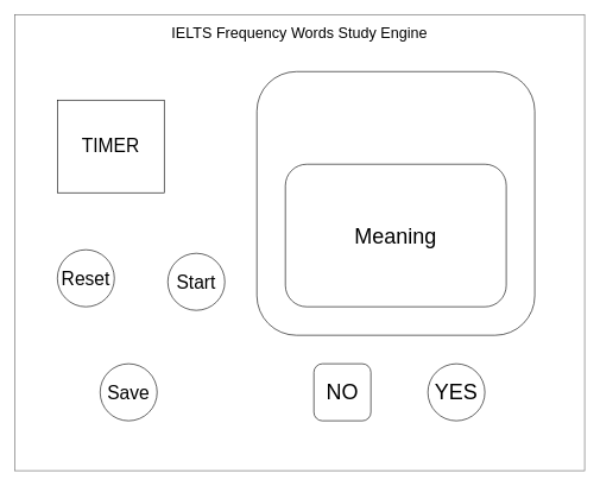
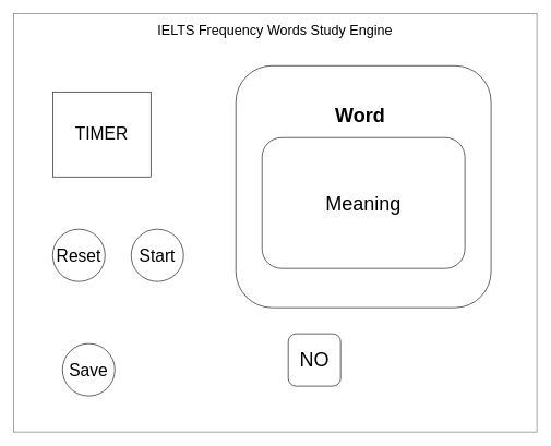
+ <mxCell id="4" value="&lt;b&gt;&lt;font style=&quot;font-size: 30px&quot;&gt;Word&lt;/font&gt;&lt;/b&gt;" style="text;html=1;strokeColor=none;fillColor=none;align=center;verticalAlign=middle;whiteSpace=wrap;rounded=0;" parent="1" vertex="1"><mxGeometry x="500" y="150" width="100" height="50" as="geometry" /></mxCell>
- <mxCell id="5" value="Meaning" style="rounded=1;whiteSpace=wrap;html=1;fontSize=30;" parent="1" vertex="1"><mxGeometry x="400" y="230" width="310" height="200" as="geometry" /></mxCell>
+ <mxCell id="5" value="Meaning" style="rounded=1;whiteSpace=wrap;html=1;fontSize=30;" parent="1" vertex="1"><mxGeometry x="400" y="210" width="310" height="200" as="geometry" /></mxCell>
- <mxCell id="9" value="&lt;font style=&quot;font-size: 26px&quot;&gt;Start&lt;/font&gt;" style="ellipse;whiteSpace=wrap;html=1;aspect=fixed;fontSize=30;" parent="1" vertex="1"><mxGeometry x="235" y="355" width="80" height="80" as="geometry" /></mxCell>
+ <mxCell id="9" value="&lt;font style=&quot;font-size: 26px&quot;&gt;Start&lt;/font&gt;" style="ellipse;whiteSpace=wrap;html=1;aspect=fixed;fontSize=30;" parent="1" vertex="1"><mxGeometry x="200" y="350" width="80" height="80" as="geometry" /></mxCell>
- <mxCell id="11" value="&lt;font style=&quot;font-size: 26px&quot;&gt;Save&lt;br&gt;&lt;/font&gt;" style="ellipse;whiteSpace=wrap;html=1;aspect=fixed;fontSize=30;" parent="1" vertex="1"><mxGeometry x="140" y="510" width="80" height="80" as="geometry" /></mxCell>
+ <mxCell id="11" value="&lt;font style=&quot;font-size: 26px&quot;&gt;Save&lt;br&gt;&lt;/font&gt;" style="ellipse;whiteSpace=wrap;html=1;aspect=fixed;fontSize=30;" parent="1" vertex="1"><mxGeometry x="95" y="525" width="80" height="80" as="geometry" /></mxCell>
- <mxCell id="7" value="YES" style="ellipse;whiteSpace=wrap;html=1;aspect=fixed;fontSize=30;" parent="1" vertex="1"><mxGeometry x="600" y="510" width="80" height="80" as="geometry" /></mxCell>
